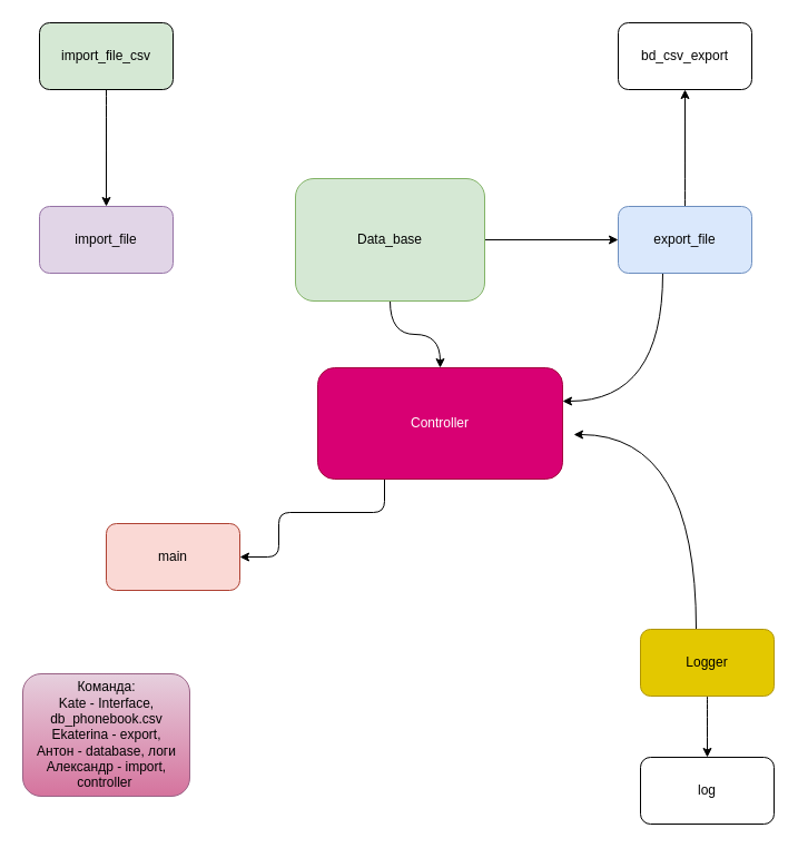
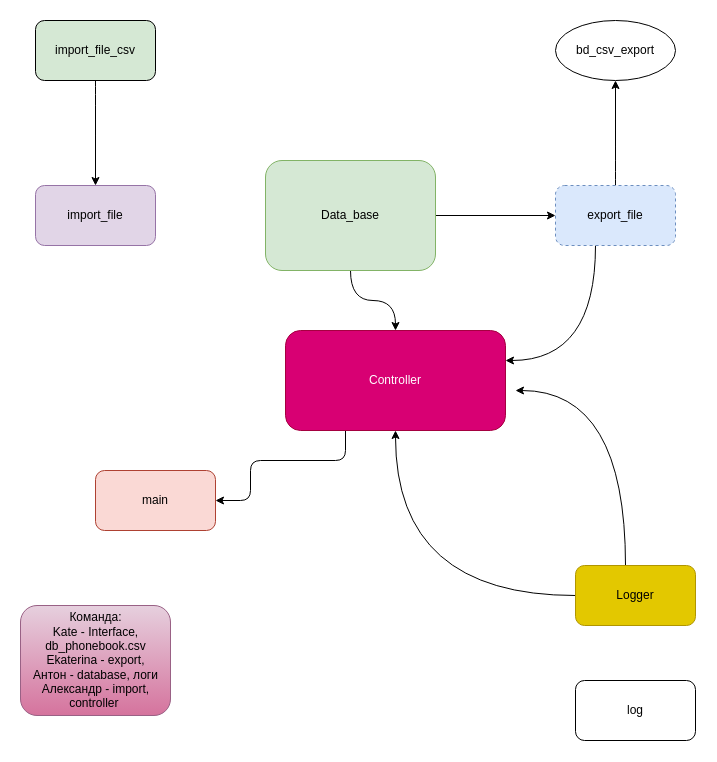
- <mxCell id="11" value="bd_csv_export" style="rounded=1;whiteSpace=wrap;html=1;" parent="1" vertex="1"><mxGeometry x="555" y="20" width="120" height="60" as="geometry" /></mxCell>
+ <mxCell id="11" value="bd_csv_export" style="ellipse;whiteSpace=wrap;html=1;" parent="1" vertex="1"><mxGeometry x="555" y="20" width="120" height="60" as="geometry" /></mxCell>
- <mxCell id="10" value="export_file" style="rounded=1;whiteSpace=wrap;html=1;fillColor=#dae8fc;strokeColor=#6c8ebf;" parent="1" vertex="1"><mxGeometry x="555" y="185" width="120" height="60" as="geometry" /></mxCell>
+ <mxCell id="10" value="export_file" style="rounded=1;whiteSpace=wrap;html=1;fillColor=#dae8fc;strokeColor=#6c8ebf;dashed=1;" parent="1" vertex="1"><mxGeometry x="555" y="185" width="120" height="60" as="geometry" /></mxCell>
- <mxCell id="15" style="edgeStyle=orthogonalEdgeStyle;rounded=1;orthogonalLoop=1;jettySize=auto;html=1;curved=1;" parent="1" source="16" target="17" edge="1"><mxGeometry relative="1" as="geometry" /></mxCell>
+ <mxCell id="15" style="edgeStyle=orthogonalEdgeStyle;rounded=1;orthogonalLoop=1;jettySize=auto;html=1;curved=1;" parent="1" source="16" target="13" edge="1"><mxGeometry relative="1" as="geometry" /></mxCell>
